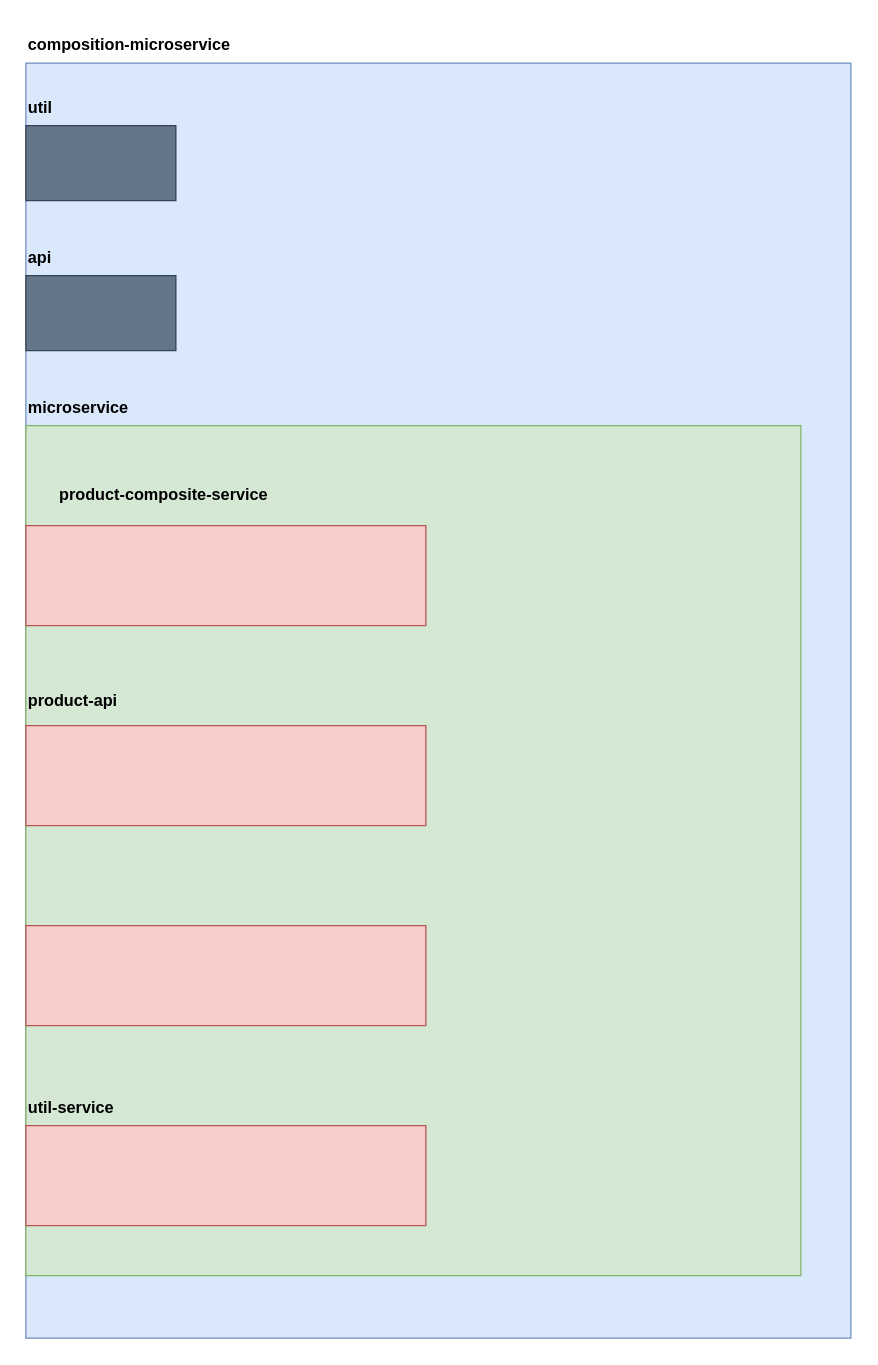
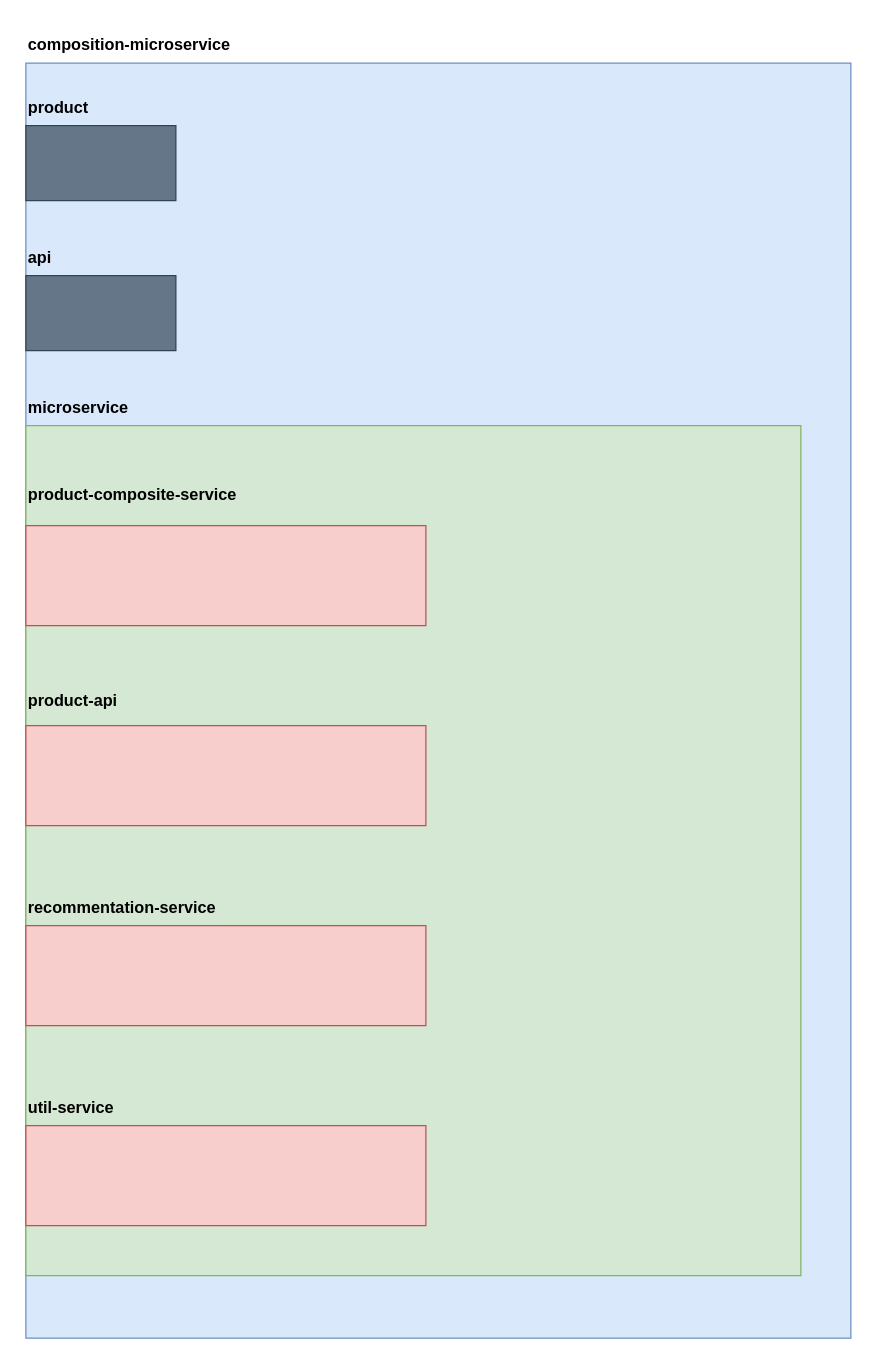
- <mxCell id="5" value="&lt;font style=&quot;font-size: 13px;&quot;&gt;&lt;b&gt;util&lt;/b&gt;&lt;/font&gt;" style="text;html=1;strokeColor=none;fillColor=none;align=left;verticalAlign=middle;whiteSpace=wrap;rounded=0;" vertex="1" parent="1"><mxGeometry x="20" y="70" width="120" height="30" as="geometry" /></mxCell>
+ <mxCell id="5" value="&lt;font style=&quot;font-size: 13px;&quot;&gt;&lt;b&gt;product&lt;/b&gt;&lt;/font&gt;" style="text;html=1;strokeColor=none;fillColor=none;align=left;verticalAlign=middle;whiteSpace=wrap;rounded=0;" vertex="1" parent="1"><mxGeometry x="20" y="70" width="120" height="30" as="geometry" /></mxCell>
- <mxCell id="10" value="&lt;span style=&quot;font-size: 13px;&quot;&gt;&lt;b&gt;product-composite-service&lt;/b&gt;&lt;/span&gt;" style="text;html=1;strokeColor=none;fillColor=none;align=left;verticalAlign=middle;whiteSpace=wrap;rounded=0;" vertex="1" parent="1"><mxGeometry x="45" y="380" width="190" height="30" as="geometry" /></mxCell>
+ <mxCell id="10" value="&lt;span style=&quot;font-size: 13px;&quot;&gt;&lt;b&gt;product-composite-service&lt;/b&gt;&lt;/span&gt;" style="text;html=1;strokeColor=none;fillColor=none;align=left;verticalAlign=middle;whiteSpace=wrap;rounded=0;" vertex="1" parent="1"><mxGeometry x="20" y="380" width="190" height="30" as="geometry" /></mxCell>
+ <mxCell id="12" value="&lt;span style=&quot;font-size: 13px;&quot;&gt;&lt;b&gt;recommentation-service&lt;/b&gt;&lt;/span&gt;" style="text;html=1;strokeColor=none;fillColor=none;align=left;verticalAlign=middle;whiteSpace=wrap;rounded=0;" vertex="1" parent="1"><mxGeometry x="20" y="710" width="200" height="30" as="geometry" /></mxCell>
